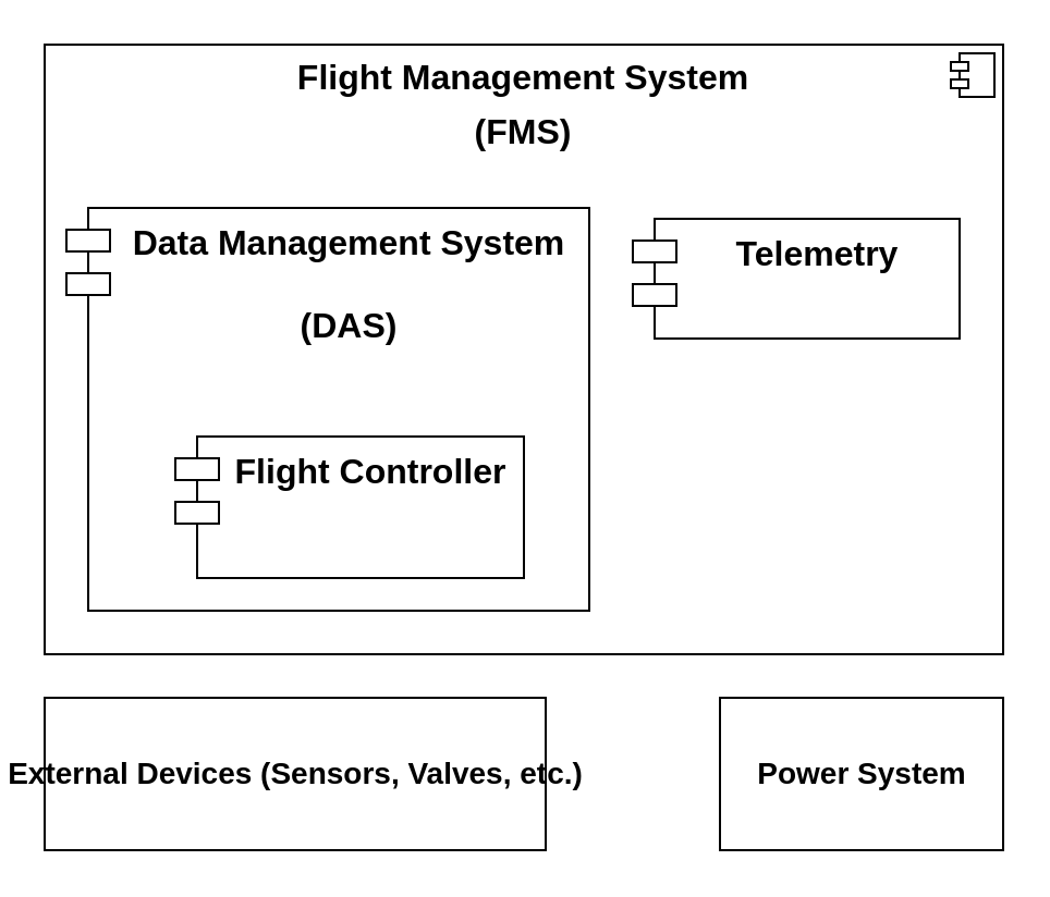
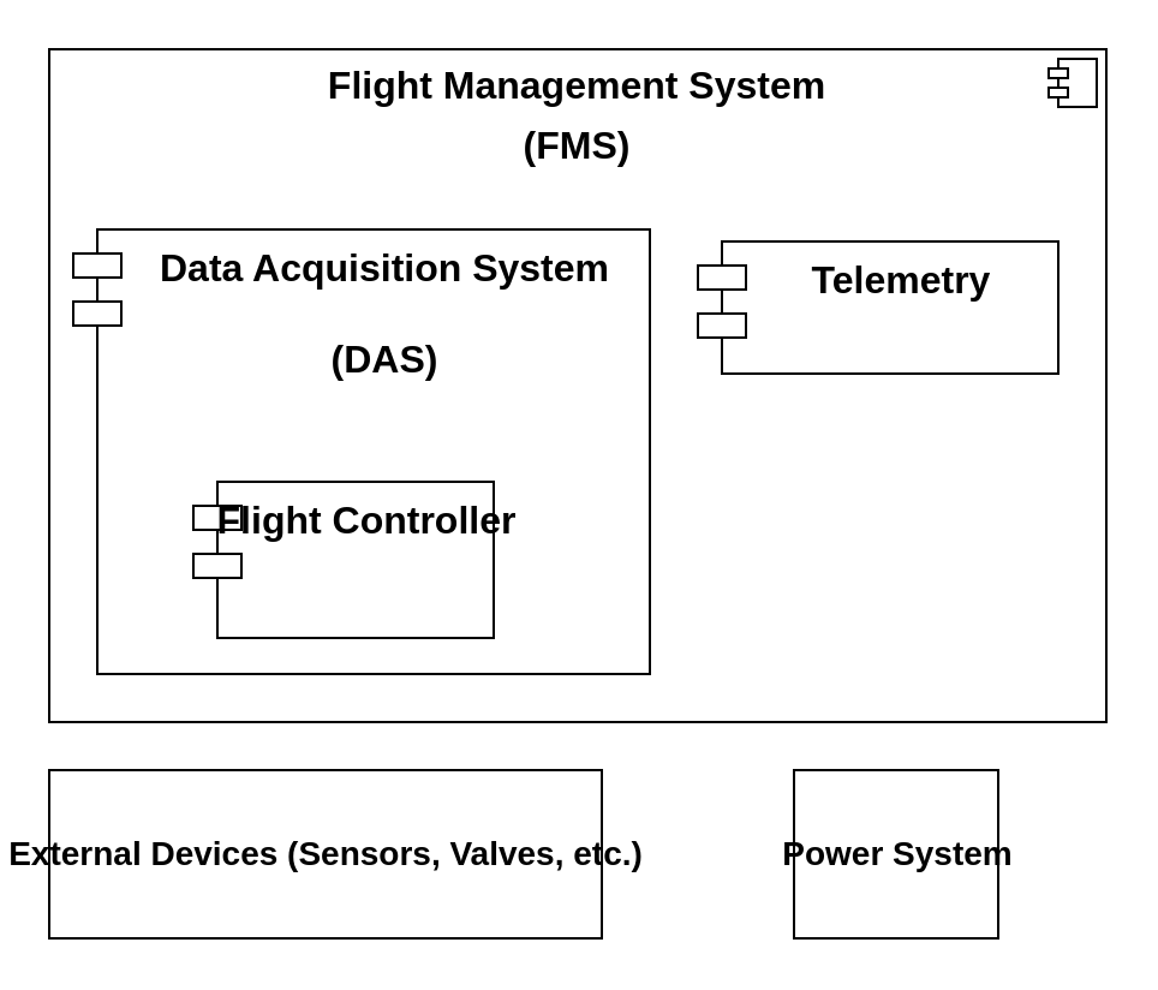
- <mxCell id="4" value="Data Management System&#10;&#10;(DAS)" style="shape=module;align=center;spacingLeft=20;align=center;verticalAlign=top;rounded=0;sketch=0;fontStyle=1;fontSize=16;" vertex="1" parent="1"><mxGeometry x="30" y="95" width="240" height="185" as="geometry" /></mxCell>
+ <mxCell id="4" value="Data Acquisition System&#10;&#10;(DAS)" style="shape=module;align=center;spacingLeft=20;align=center;verticalAlign=top;rounded=0;sketch=0;fontStyle=1;fontSize=16;" vertex="1" parent="1"><mxGeometry x="30" y="95" width="240" height="185" as="geometry" /></mxCell>
- <mxCell id="6" value="Flight Controller" style="shape=module;align=center;spacingLeft=20;align=center;verticalAlign=top;rounded=0;sketch=0;fontStyle=1;fontSize=16;" vertex="1" parent="1"><mxGeometry x="80" y="200" width="160" height="65" as="geometry" /></mxCell>
+ <mxCell id="6" value="Flight Controller" style="shape=module;align=center;spacingLeft=20;align=center;verticalAlign=top;rounded=0;sketch=0;fontStyle=1;fontSize=16;" vertex="1" parent="1"><mxGeometry x="80" y="200" width="125" height="65" as="geometry" /></mxCell>
- <mxCell id="8" value="&lt;b&gt;&lt;font style=&quot;font-size: 14px&quot;&gt;Power System&lt;/font&gt;&lt;/b&gt;" style="html=1;rounded=0;sketch=0;" vertex="1" parent="1"><mxGeometry x="330" y="320" width="130" height="70" as="geometry" /></mxCell>
+ <mxCell id="8" value="&lt;b&gt;&lt;font style=&quot;font-size: 14px&quot;&gt;Power System&lt;/font&gt;&lt;/b&gt;" style="html=1;rounded=0;sketch=0;" vertex="1" parent="1"><mxGeometry x="330" y="320" width="85" height="70" as="geometry" /></mxCell>
